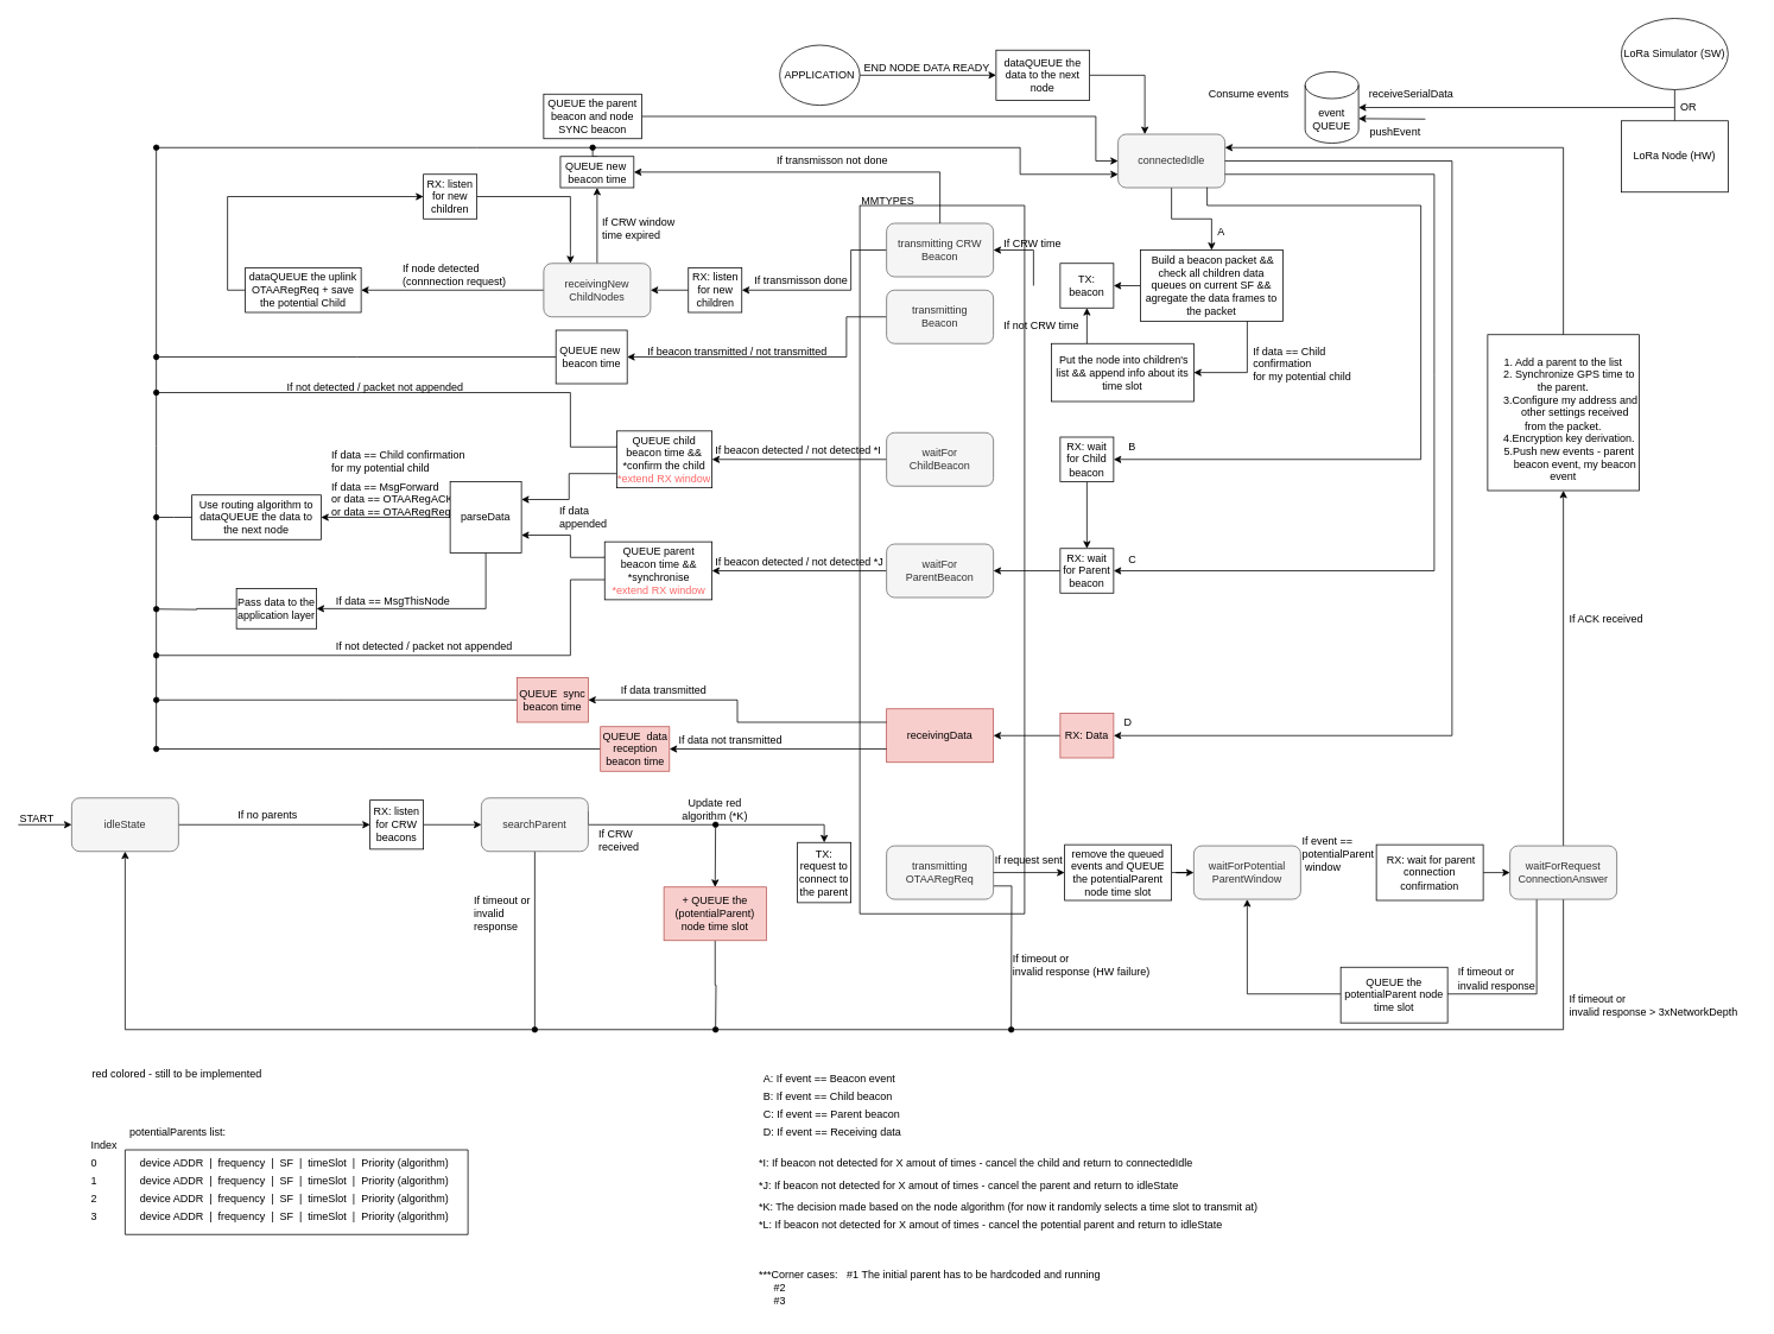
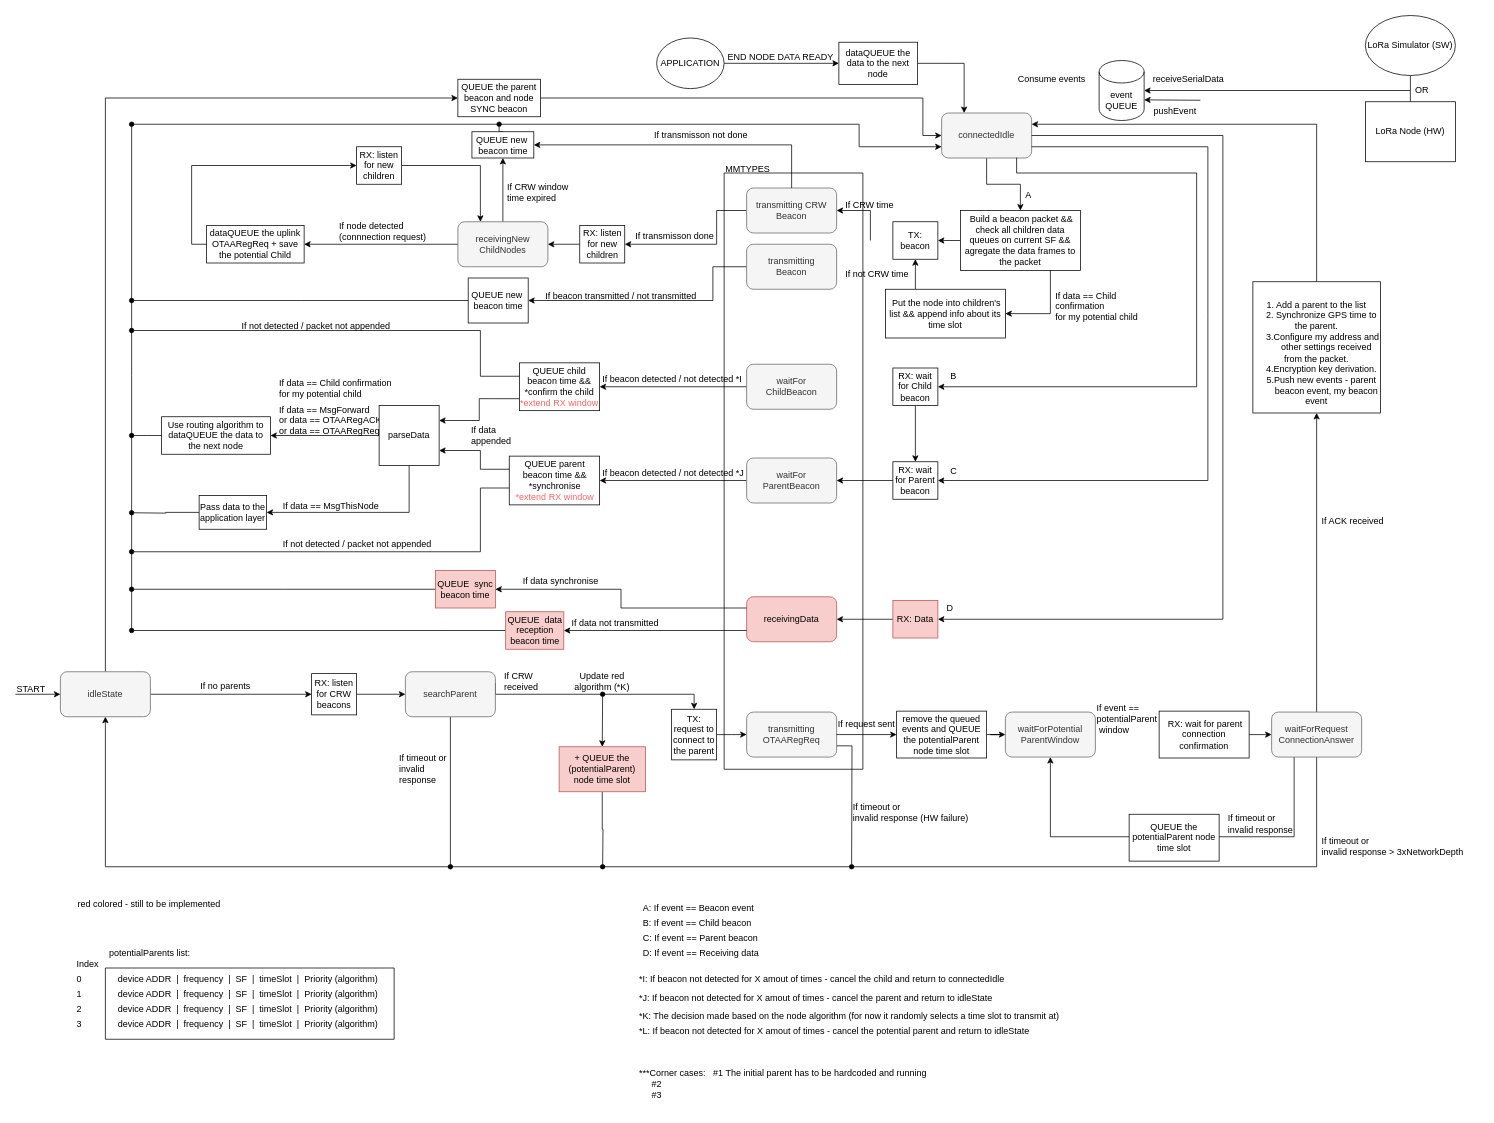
+ <mxCell id="37" style="edgeStyle=orthogonalEdgeStyle;rounded=0;orthogonalLoop=1;jettySize=auto;html=1;exitX=0.5;exitY=0;exitDx=0;exitDy=0;entryX=0;entryY=0.5;entryDx=0;entryDy=0;" parent="1" source="38" target="58" edge="1"><mxGeometry relative="1" as="geometry"><Array as="points"><mxPoint x="140" y="130" /></Array></mxGeometry></mxCell>
- <mxCell id="137" value="If data transmitted" style="text;html=1;align=left;verticalAlign=middle;resizable=0;points=[];autosize=1;" parent="1" vertex="1"><mxGeometry x="695" y="760" width="115" height="30" as="geometry" /></mxCell>
+ <mxCell id="137" value="If data synchronise" style="text;html=1;align=left;verticalAlign=middle;resizable=0;points=[];autosize=1;" parent="1" vertex="1"><mxGeometry x="695" y="760" width="115" height="30" as="geometry" /></mxCell>
- <mxCell id="22" value="&lt;div&gt;receivingData&lt;/div&gt;" style="whiteSpace=wrap;html=1;fillColor=#f8cecc;strokeColor=#b85450;rounded=0;" parent="15" vertex="1"><mxGeometry x="30" y="565" width="120" height="60" as="geometry" /></mxCell>
+ <mxCell id="22" value="&lt;div&gt;receivingData&lt;/div&gt;" style="rounded=1;whiteSpace=wrap;html=1;fillColor=#f8cecc;strokeColor=#b85450;" parent="15" vertex="1"><mxGeometry x="30" y="565" width="120" height="60" as="geometry" /></mxCell>
- <mxCell id="33" value="&lt;div&gt;If CRW &lt;br&gt;&lt;/div&gt;&lt;div&gt;received&lt;/div&gt;" style="text;html=1;align=left;verticalAlign=middle;resizable=0;points=[];autosize=1;" parent="1" vertex="1"><mxGeometry x="670" y="920" width="65" height="45" as="geometry" /></mxCell>
+ <mxCell id="33" value="&lt;div&gt;If CRW &lt;br&gt;&lt;/div&gt;&lt;div&gt;received&lt;/div&gt;" style="text;html=1;align=left;verticalAlign=middle;resizable=0;points=[];autosize=1;" parent="1" vertex="1"><mxGeometry x="670" y="885" width="65" height="45" as="geometry" /></mxCell>
+ <mxCell id="34" value="" style="edgeStyle=orthogonalEdgeStyle;rounded=0;orthogonalLoop=1;jettySize=auto;html=1;entryX=0;entryY=0.5;entryDx=0;entryDy=0;" parent="1" source="35" target="17" edge="1"><mxGeometry relative="1" as="geometry" /></mxCell>
